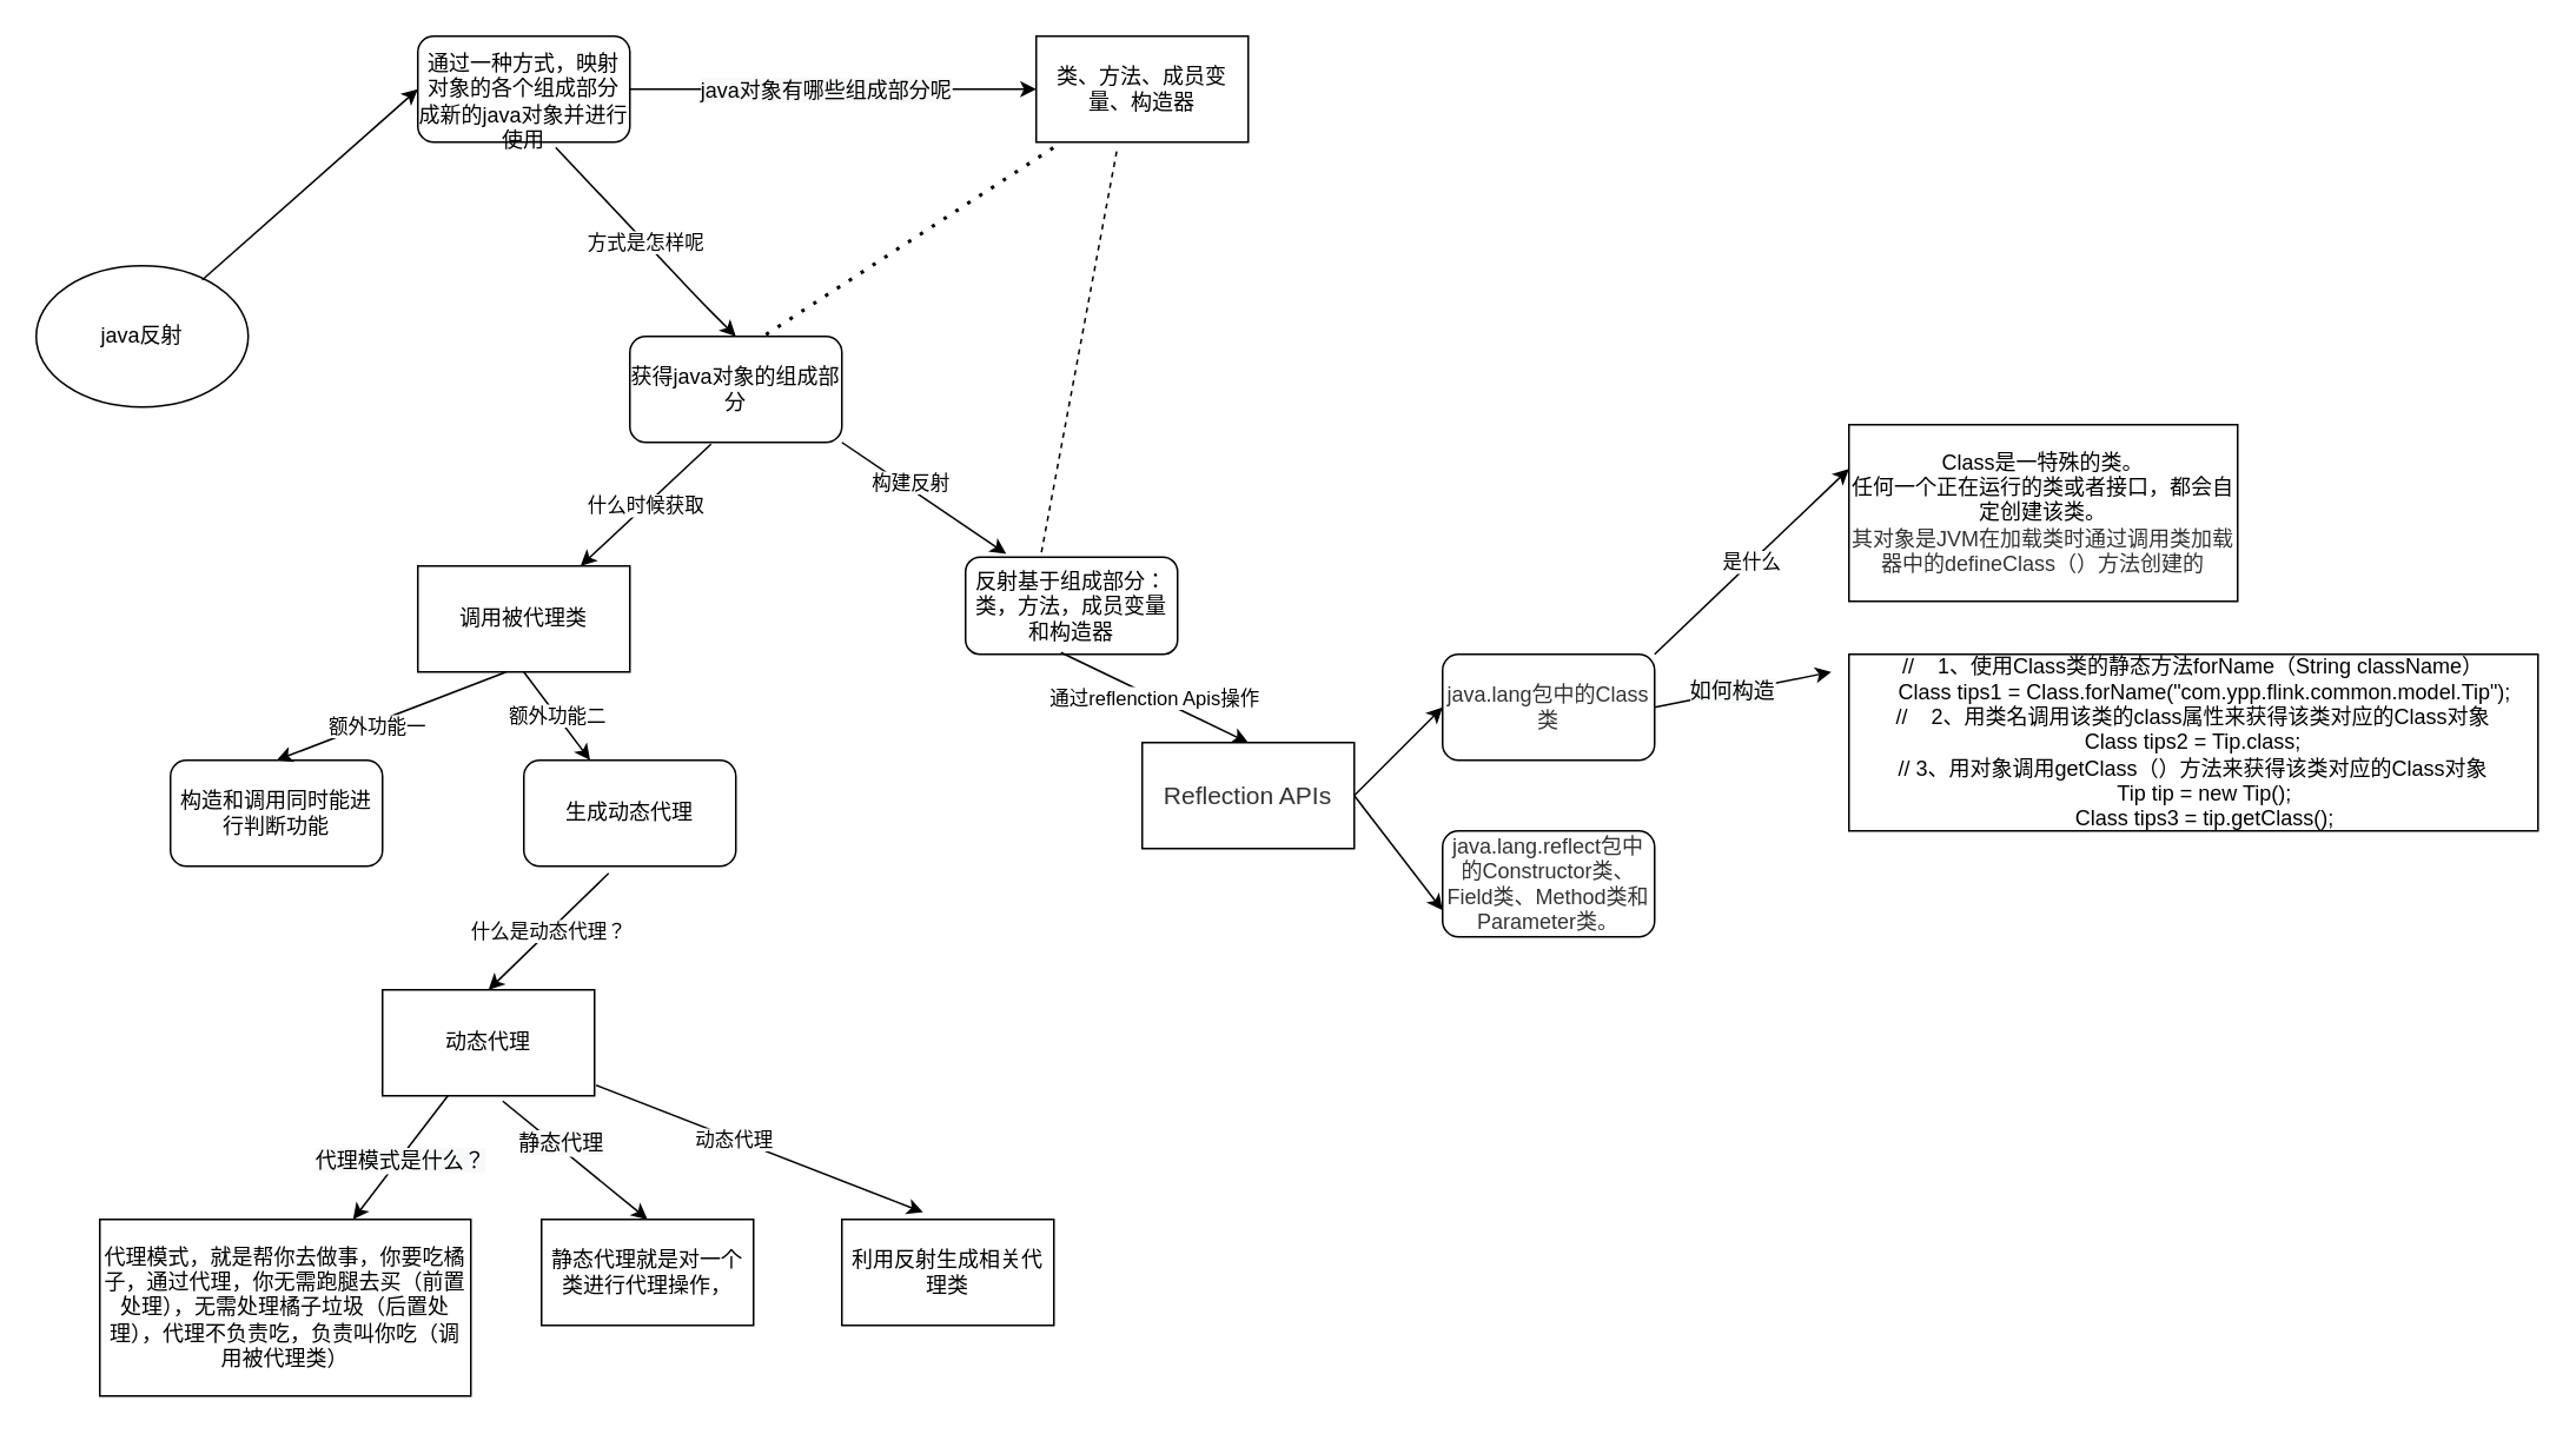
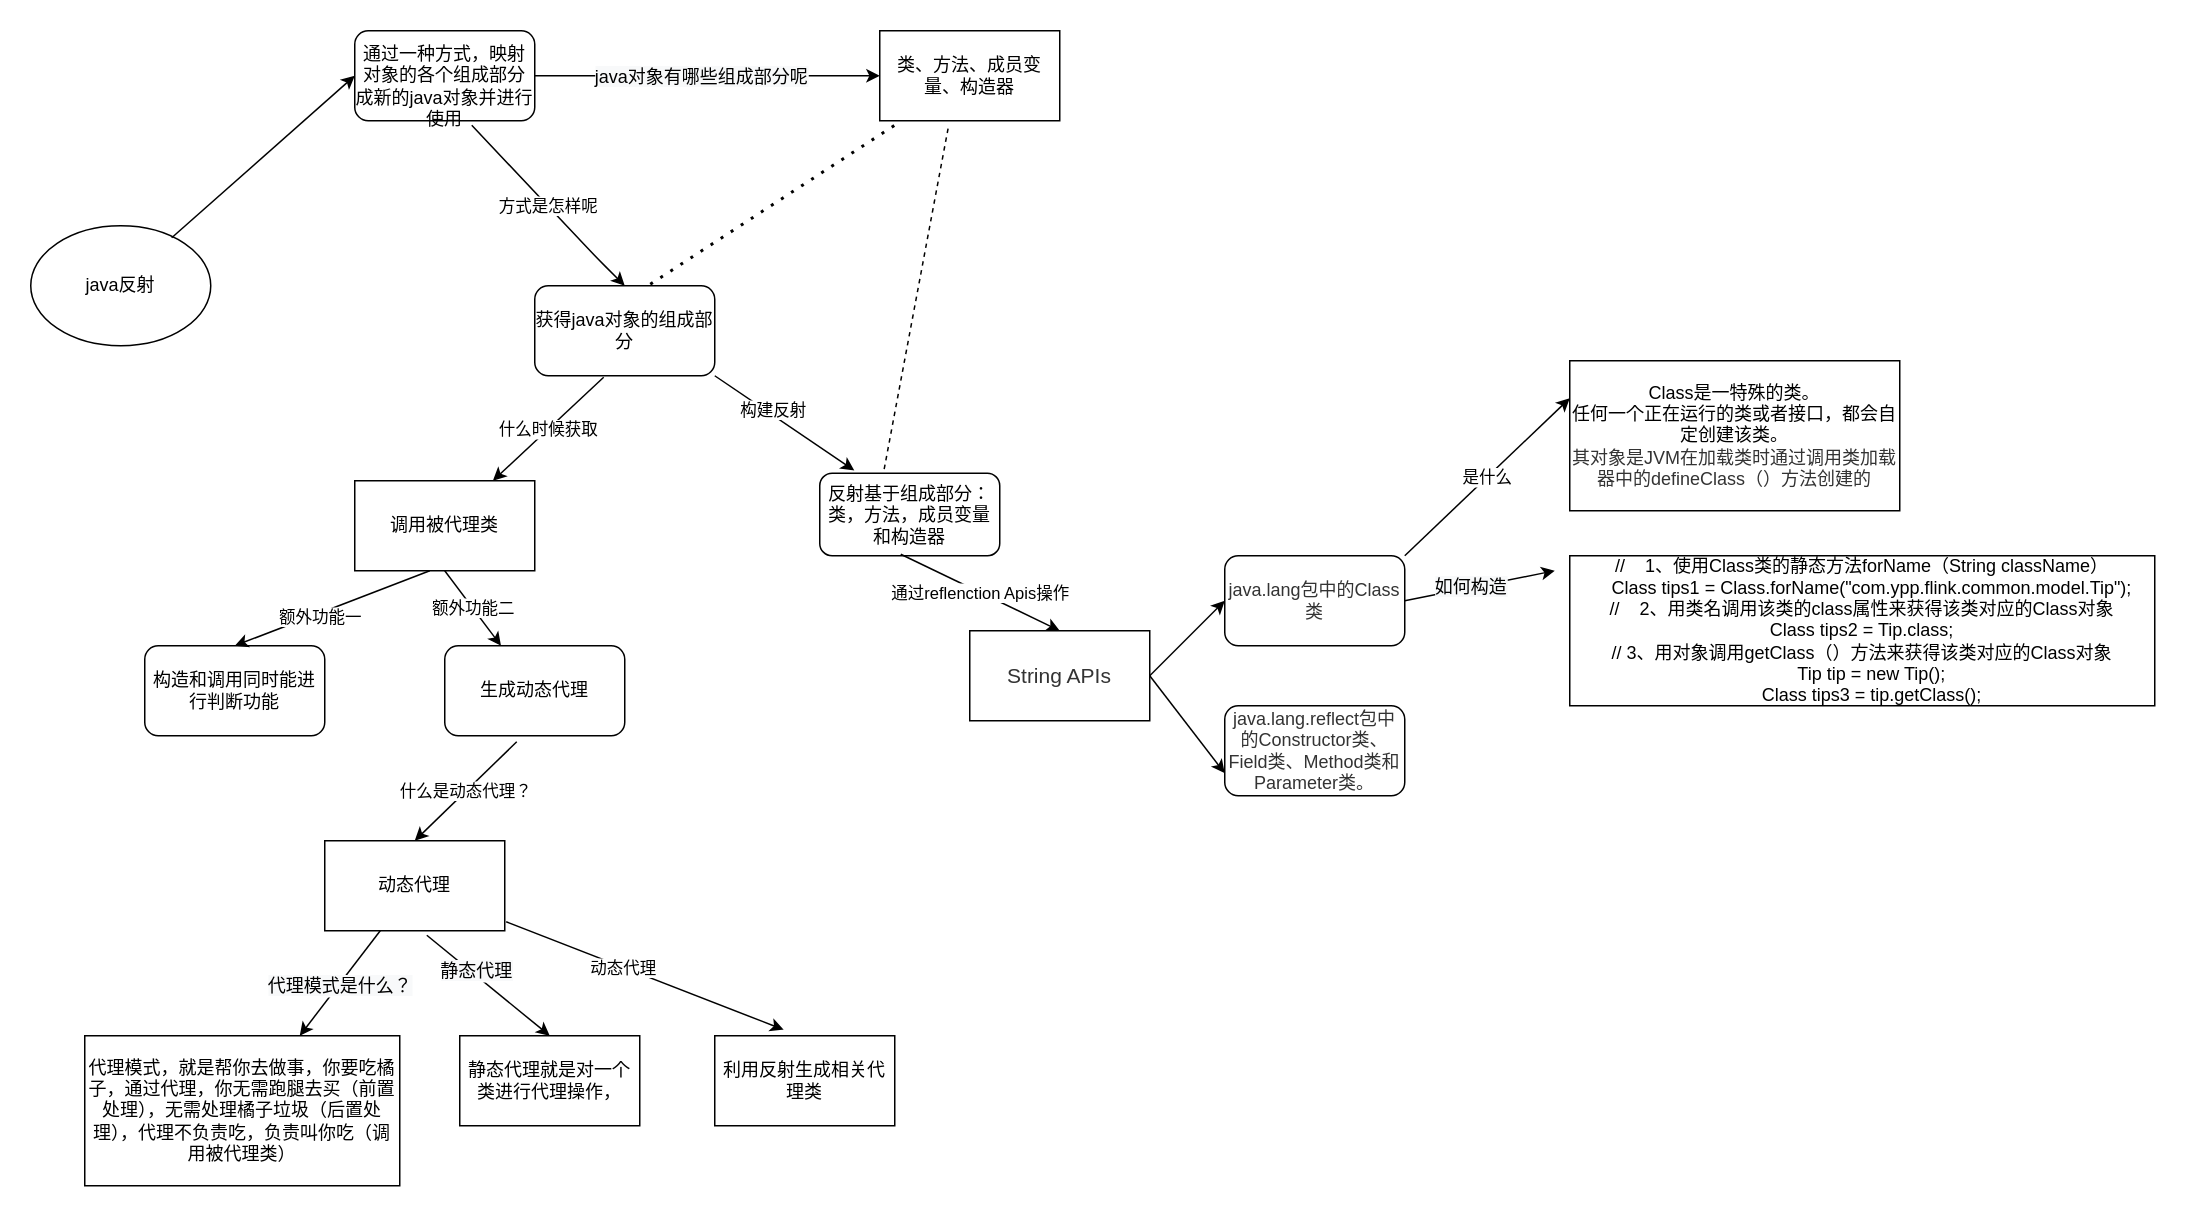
- <mxCell id="34" value="&lt;span style=&quot;color: rgb(51 , 51 , 51) ; font-family: &amp;#34;arial&amp;#34; , , sans-serif ; font-size: 14px ; text-indent: 28px ; background-color: rgb(255 , 255 , 255)&quot;&gt;Reflection APIs&lt;/span&gt;" style="rounded=0;whiteSpace=wrap;html=1;" vertex="1" parent="1"><mxGeometry x="646" y="420" width="120" height="60" as="geometry" /></mxCell>
+ <mxCell id="34" value="&lt;span style=&quot;color: rgb(51 , 51 , 51) ; font-family: &amp;#34;arial&amp;#34; , , sans-serif ; font-size: 14px ; text-indent: 28px ; background-color: rgb(255 , 255 , 255)&quot;&gt;String APIs&lt;/span&gt;" style="rounded=0;whiteSpace=wrap;html=1;" vertex="1" parent="1"><mxGeometry x="646" y="420" width="120" height="60" as="geometry" /></mxCell>
